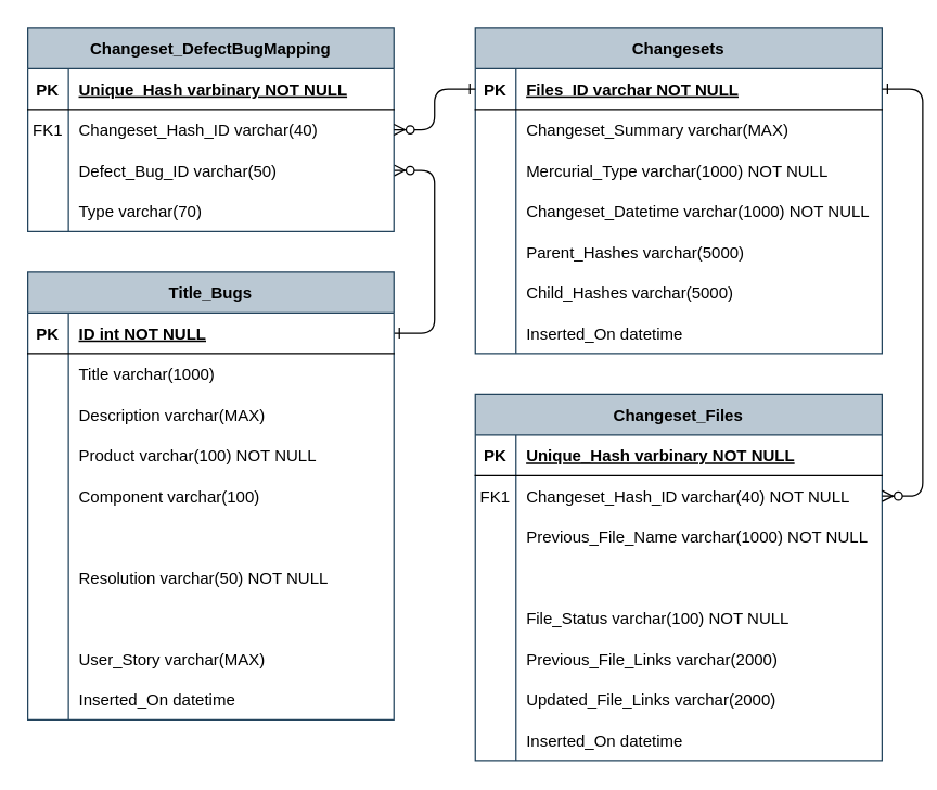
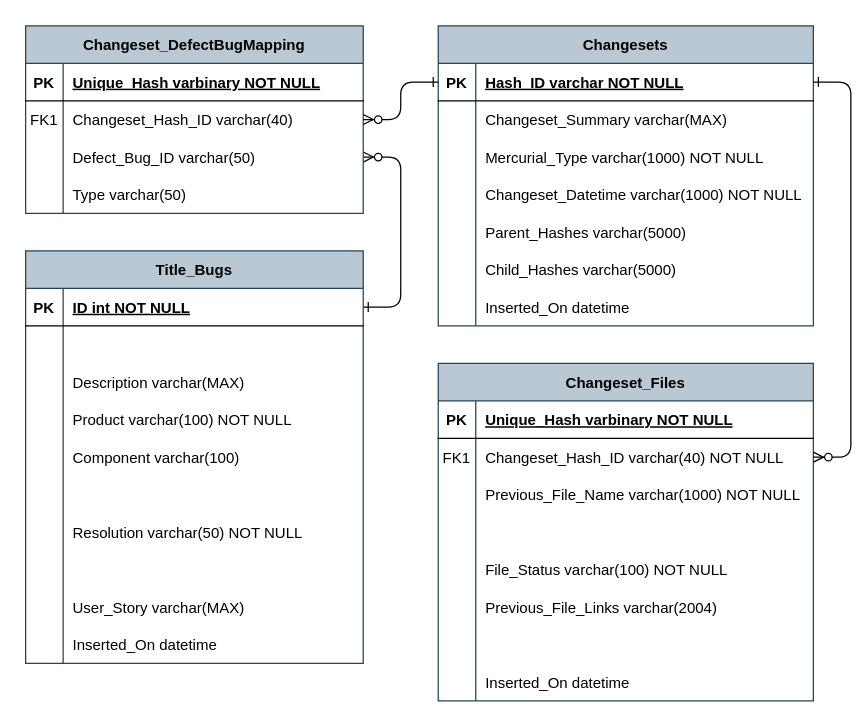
- <mxCell id="47" value="Files_ID varchar NOT NULL " style="shape=partialRectangle;overflow=hidden;connectable=0;fillColor=none;top=0;left=0;bottom=0;right=0;align=left;spacingLeft=6;fontStyle=5;" parent="45" vertex="1"><mxGeometry x="30" width="270" height="30" as="geometry"><mxRectangle width="270" height="30" as="alternateBounds" /></mxGeometry></mxCell>
+ <mxCell id="47" value="Hash_ID varchar NOT NULL " style="shape=partialRectangle;overflow=hidden;connectable=0;fillColor=none;top=0;left=0;bottom=0;right=0;align=left;spacingLeft=6;fontStyle=5;" parent="45" vertex="1"><mxGeometry x="30" width="270" height="30" as="geometry"><mxRectangle width="270" height="30" as="alternateBounds" /></mxGeometry></mxCell>
- <mxCell id="14" value="Type varchar(70)" style="shape=partialRectangle;overflow=hidden;connectable=0;fillColor=none;top=0;left=0;bottom=0;right=0;align=left;spacingLeft=6;" parent="12" vertex="1"><mxGeometry x="30" width="240" height="30" as="geometry"><mxRectangle width="240" height="30" as="alternateBounds" /></mxGeometry></mxCell>
+ <mxCell id="14" value="Type varchar(50)" style="shape=partialRectangle;overflow=hidden;connectable=0;fillColor=none;top=0;left=0;bottom=0;right=0;align=left;spacingLeft=6;" parent="12" vertex="1"><mxGeometry x="30" width="240" height="30" as="geometry"><mxRectangle width="240" height="30" as="alternateBounds" /></mxGeometry></mxCell>
- <mxCell id="21" value="Title varchar(1000)" style="shape=partialRectangle;overflow=hidden;connectable=0;fillColor=none;top=0;left=0;bottom=0;right=0;align=left;spacingLeft=6;" parent="19" vertex="1"><mxGeometry x="30" width="240" height="30" as="geometry"><mxRectangle width="240" height="30" as="alternateBounds" /></mxGeometry></mxCell>
- <mxCell id="83" value="Previous_File_Links varchar(2000)" style="shape=partialRectangle;overflow=hidden;connectable=0;fillColor=none;top=0;left=0;bottom=0;right=0;align=left;spacingLeft=6;" parent="81" vertex="1"><mxGeometry x="30" width="270" height="30" as="geometry"><mxRectangle width="270" height="30" as="alternateBounds" /></mxGeometry></mxCell>
+ <mxCell id="83" value="Previous_File_Links varchar(2004)" style="shape=partialRectangle;overflow=hidden;connectable=0;fillColor=none;top=0;left=0;bottom=0;right=0;align=left;spacingLeft=6;" parent="81" vertex="1"><mxGeometry x="30" width="270" height="30" as="geometry"><mxRectangle width="270" height="30" as="alternateBounds" /></mxGeometry></mxCell>
- <mxCell id="86" value="Updated_File_Links varchar(2000)" style="shape=partialRectangle;overflow=hidden;connectable=0;fillColor=none;top=0;left=0;bottom=0;right=0;align=left;spacingLeft=6;" parent="84" vertex="1"><mxGeometry x="30" width="270" height="30" as="geometry"><mxRectangle width="270" height="30" as="alternateBounds" /></mxGeometry></mxCell>
